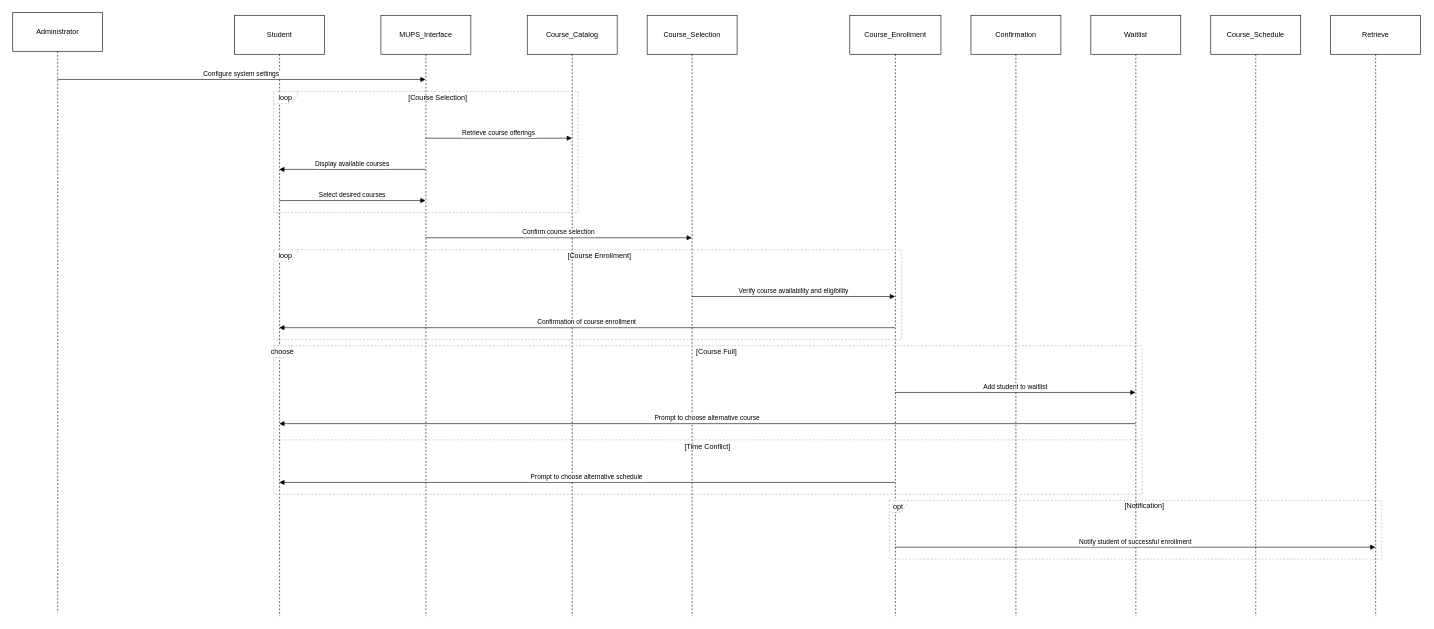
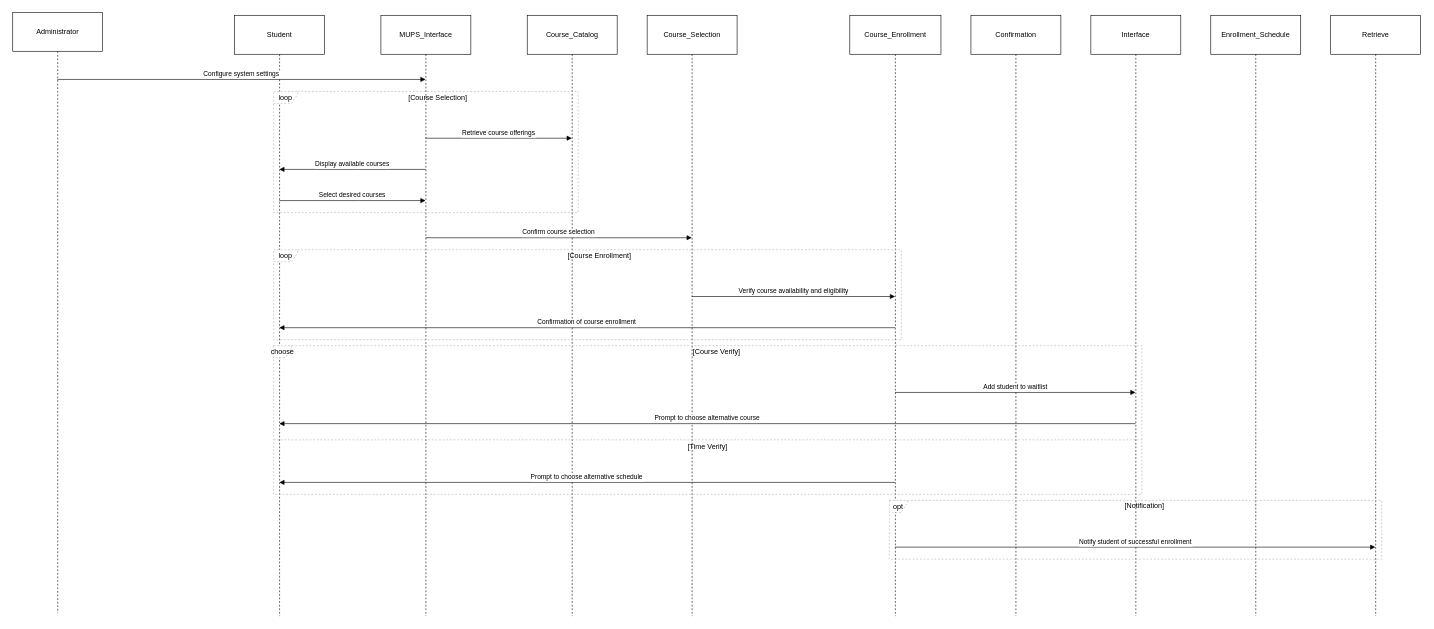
- <mxCell id="9" value="Waitlist" style="shape=umlLifeline;perimeter=lifelinePerimeter;whiteSpace=wrap;container=1;dropTarget=0;collapsible=0;recursiveResize=0;outlineConnect=0;portConstraint=eastwest;newEdgeStyle={&quot;edgeStyle&quot;:&quot;elbowEdgeStyle&quot;,&quot;elbow&quot;:&quot;vertical&quot;,&quot;curved&quot;:0,&quot;rounded&quot;:0};size=65;" vertex="1" parent="1"><mxGeometry x="1818" y="25" width="150" height="1002" as="geometry" /></mxCell>
+ <mxCell id="9" value="Interface" style="shape=umlLifeline;perimeter=lifelinePerimeter;whiteSpace=wrap;container=1;dropTarget=0;collapsible=0;recursiveResize=0;outlineConnect=0;portConstraint=eastwest;newEdgeStyle={&quot;edgeStyle&quot;:&quot;elbowEdgeStyle&quot;,&quot;elbow&quot;:&quot;vertical&quot;,&quot;curved&quot;:0,&quot;rounded&quot;:0};size=65;" vertex="1" parent="1"><mxGeometry x="1818" y="25" width="150" height="1002" as="geometry" /></mxCell>
- <mxCell id="10" value="Course_Schedule" style="shape=umlLifeline;perimeter=lifelinePerimeter;whiteSpace=wrap;container=1;dropTarget=0;collapsible=0;recursiveResize=0;outlineConnect=0;portConstraint=eastwest;newEdgeStyle={&quot;edgeStyle&quot;:&quot;elbowEdgeStyle&quot;,&quot;elbow&quot;:&quot;vertical&quot;,&quot;curved&quot;:0,&quot;rounded&quot;:0};size=65;" vertex="1" parent="1"><mxGeometry x="2018" y="25" width="150" height="1002" as="geometry" /></mxCell>
+ <mxCell id="10" value="Enrollment_Schedule" style="shape=umlLifeline;perimeter=lifelinePerimeter;whiteSpace=wrap;container=1;dropTarget=0;collapsible=0;recursiveResize=0;outlineConnect=0;portConstraint=eastwest;newEdgeStyle={&quot;edgeStyle&quot;:&quot;elbowEdgeStyle&quot;,&quot;elbow&quot;:&quot;vertical&quot;,&quot;curved&quot;:0,&quot;rounded&quot;:0};size=65;" vertex="1" parent="1"><mxGeometry x="2018" y="25" width="150" height="1002" as="geometry" /></mxCell>
- <mxCell id="17" value="[Course Full]" style="text;strokeColor=none;fillColor=none;align=center;verticalAlign=middle;whiteSpace=wrap;" vertex="1" parent="16"><mxGeometry x="30" width="1418" height="20" as="geometry" /></mxCell>
+ <mxCell id="17" value="[Course Verify]" style="text;strokeColor=none;fillColor=none;align=center;verticalAlign=middle;whiteSpace=wrap;" vertex="1" parent="16"><mxGeometry x="30" width="1418" height="20" as="geometry" /></mxCell>
- <mxCell id="18" value="[Time Conflict]" style="shape=line;dashed=1;whiteSpace=wrap;verticalAlign=top;labelPosition=center;verticalLabelPosition=middle;align=center;strokeColor=#B3B3B3;" vertex="1" parent="16"><mxGeometry y="155" width="1448" height="4" as="geometry" /></mxCell>
+ <mxCell id="18" value="[Time Verify]" style="shape=line;dashed=1;whiteSpace=wrap;verticalAlign=top;labelPosition=center;verticalLabelPosition=middle;align=center;strokeColor=#B3B3B3;" vertex="1" parent="16"><mxGeometry y="155" width="1448" height="4" as="geometry" /></mxCell>
